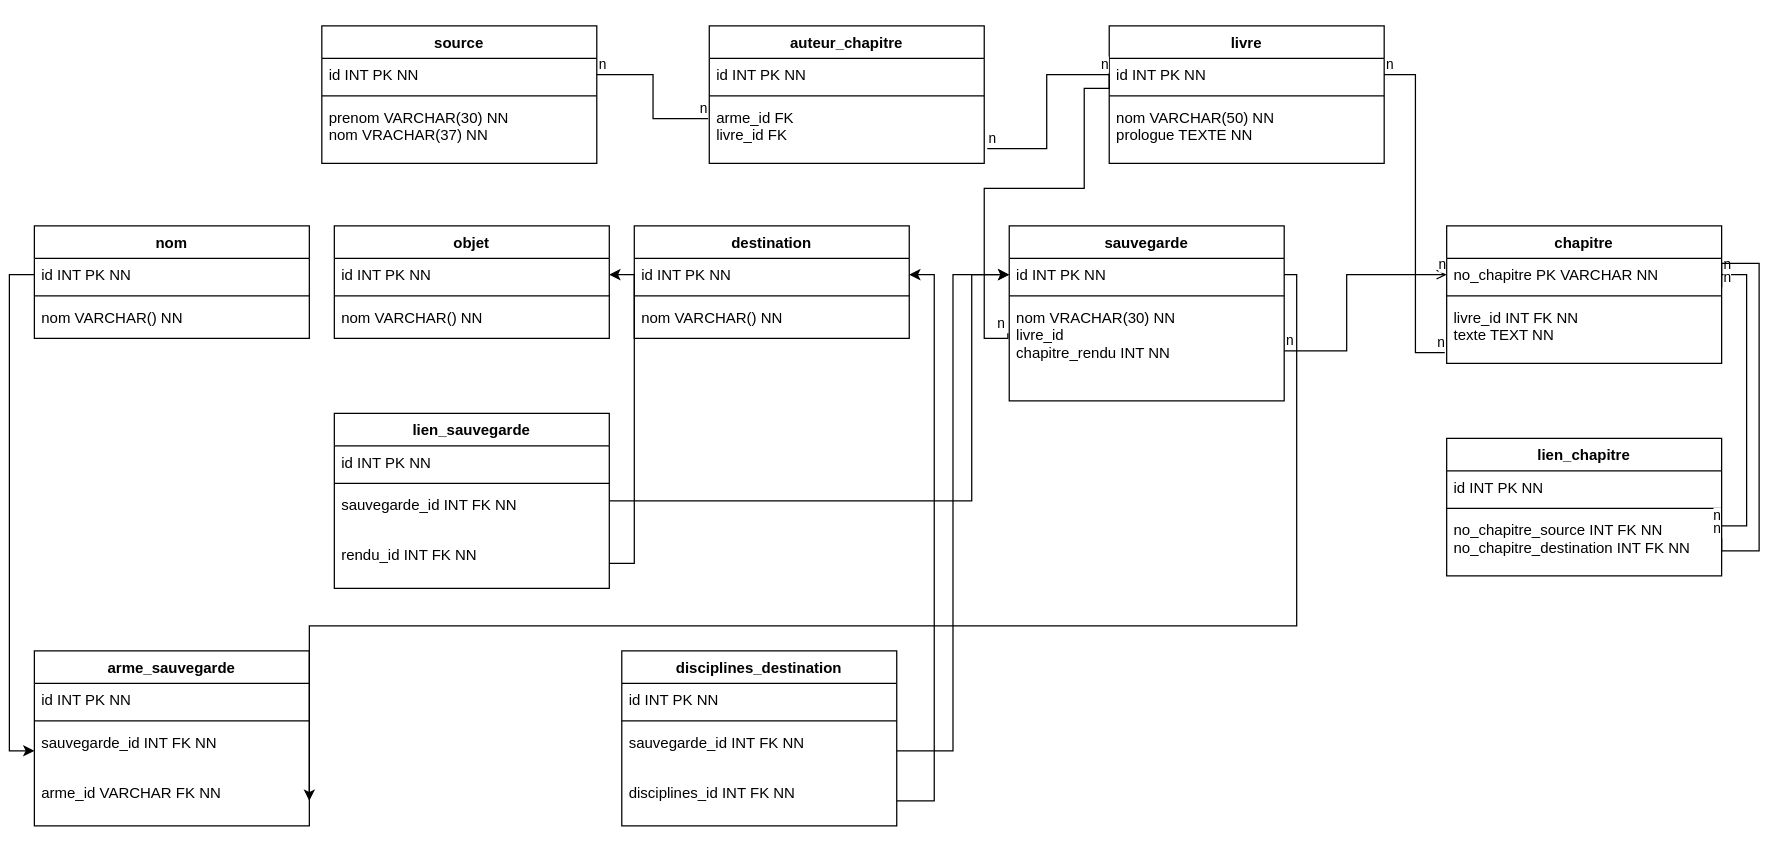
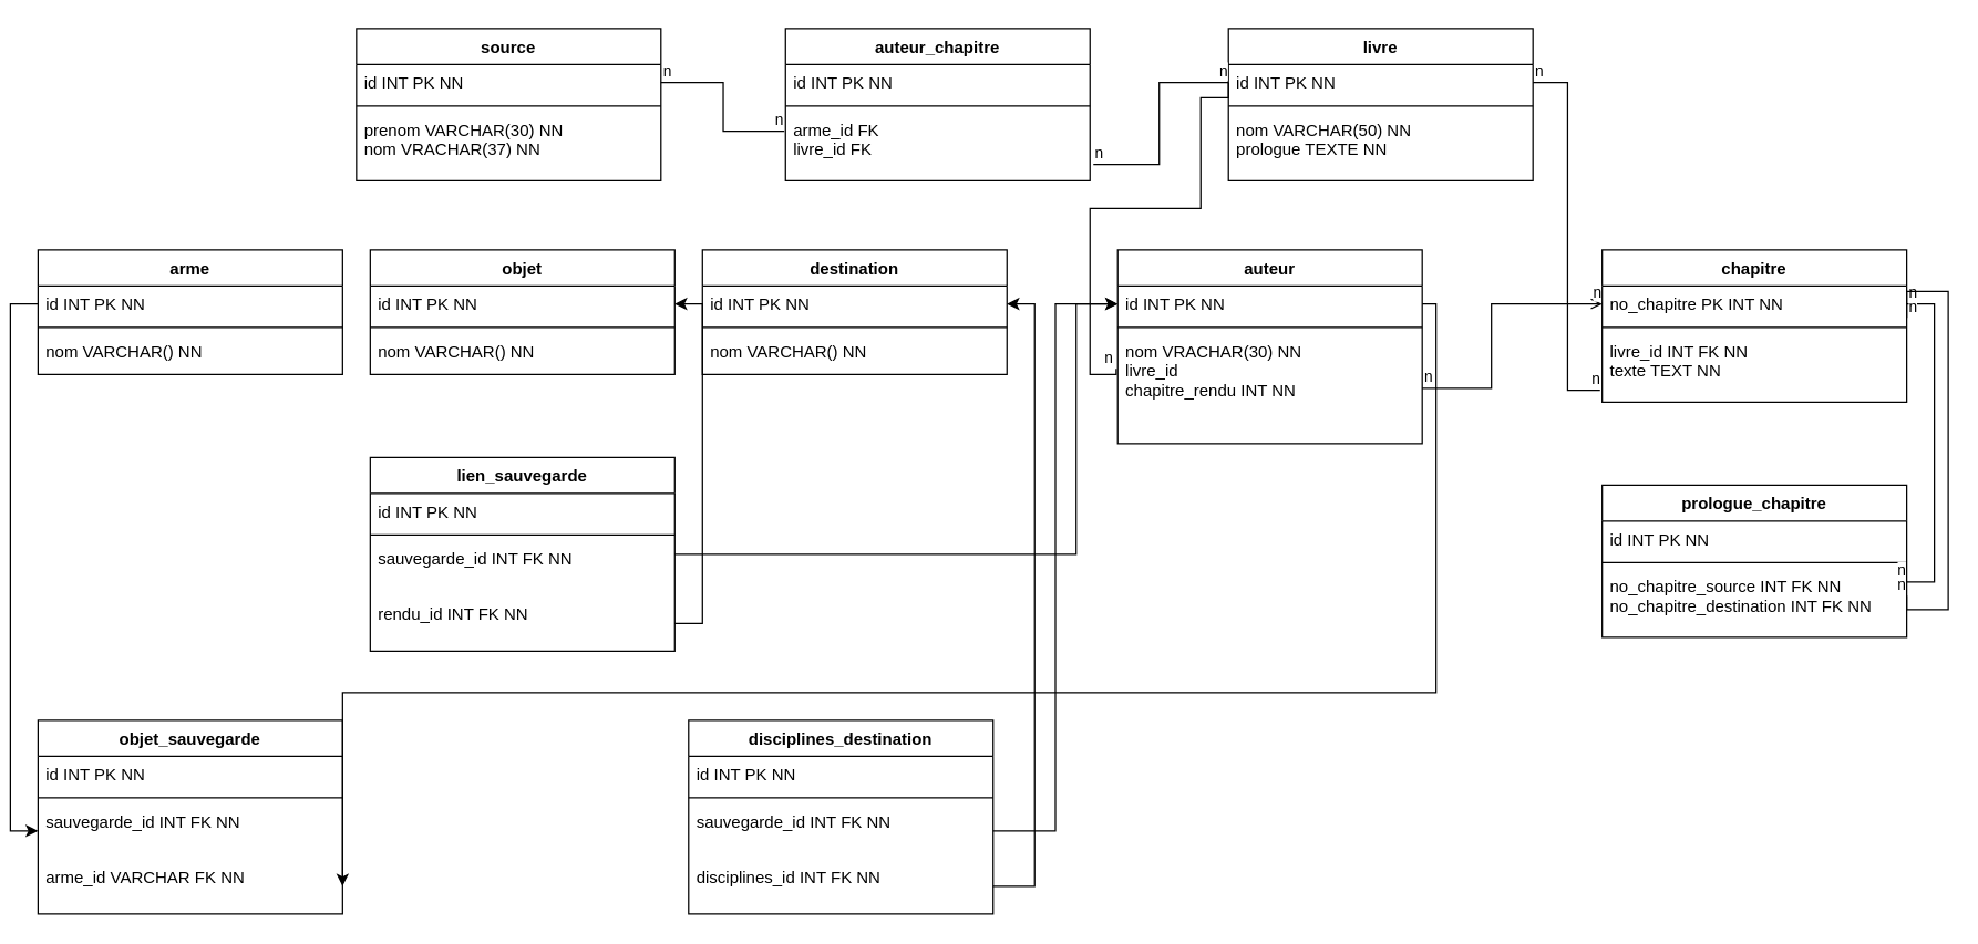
- <mxCell id="45" value="nom" style="swimlane;fontStyle=1;align=center;verticalAlign=top;childLayout=stackLayout;horizontal=1;startSize=26;horizontalStack=0;resizeParent=1;resizeParentMax=0;resizeLast=0;collapsible=1;marginBottom=0;" parent="1" vertex="1"><mxGeometry x="20" y="180" width="220" height="90" as="geometry" /></mxCell>
+ <mxCell id="45" value="arme" style="swimlane;fontStyle=1;align=center;verticalAlign=top;childLayout=stackLayout;horizontal=1;startSize=26;horizontalStack=0;resizeParent=1;resizeParentMax=0;resizeLast=0;collapsible=1;marginBottom=0;" parent="1" vertex="1"><mxGeometry x="20" y="180" width="220" height="90" as="geometry" /></mxCell>
- <mxCell id="27" value="sauvegarde" style="swimlane;fontStyle=1;align=center;verticalAlign=top;childLayout=stackLayout;horizontal=1;startSize=26;horizontalStack=0;resizeParent=1;resizeParentMax=0;resizeLast=0;collapsible=1;marginBottom=0;" parent="1" vertex="1"><mxGeometry x="800" y="180" width="220" height="140" as="geometry" /></mxCell>
+ <mxCell id="27" value="auteur" style="swimlane;fontStyle=1;align=center;verticalAlign=top;childLayout=stackLayout;horizontal=1;startSize=26;horizontalStack=0;resizeParent=1;resizeParentMax=0;resizeLast=0;collapsible=1;marginBottom=0;" parent="1" vertex="1"><mxGeometry x="800" y="180" width="220" height="140" as="geometry" /></mxCell>
- <mxCell id="3" value="no_chapitre PK VARCHAR NN" style="text;strokeColor=none;fillColor=none;align=left;verticalAlign=top;spacingLeft=4;spacingRight=4;overflow=hidden;rotatable=0;points=[[0,0.5],[1,0.5]];portConstraint=eastwest;" parent="2" vertex="1"><mxGeometry y="26" width="220" height="26" as="geometry" /></mxCell>
+ <mxCell id="3" value="no_chapitre PK INT NN" style="text;strokeColor=none;fillColor=none;align=left;verticalAlign=top;spacingLeft=4;spacingRight=4;overflow=hidden;rotatable=0;points=[[0,0.5],[1,0.5]];portConstraint=eastwest;" parent="2" vertex="1"><mxGeometry y="26" width="220" height="26" as="geometry" /></mxCell>
- <mxCell id="54" value="lien_chapitre" style="swimlane;fontStyle=1;align=center;verticalAlign=top;childLayout=stackLayout;horizontal=1;startSize=26;horizontalStack=0;resizeParent=1;resizeParentMax=0;resizeLast=0;collapsible=1;marginBottom=0;" parent="1" vertex="1"><mxGeometry x="1150" y="350" width="220" height="110" as="geometry" /></mxCell>
+ <mxCell id="54" value="prologue_chapitre" style="swimlane;fontStyle=1;align=center;verticalAlign=top;childLayout=stackLayout;horizontal=1;startSize=26;horizontalStack=0;resizeParent=1;resizeParentMax=0;resizeLast=0;collapsible=1;marginBottom=0;" parent="1" vertex="1"><mxGeometry x="1150" y="350" width="220" height="110" as="geometry" /></mxCell>
- <mxCell id="49" value="arme_sauvegarde" style="swimlane;fontStyle=1;align=center;verticalAlign=top;childLayout=stackLayout;horizontal=1;startSize=26;horizontalStack=0;resizeParent=1;resizeParentMax=0;resizeLast=0;collapsible=1;marginBottom=0;" parent="1" vertex="1"><mxGeometry x="20" y="520" width="220" height="140" as="geometry" /></mxCell>
+ <mxCell id="49" value="objet_sauvegarde" style="swimlane;fontStyle=1;align=center;verticalAlign=top;childLayout=stackLayout;horizontal=1;startSize=26;horizontalStack=0;resizeParent=1;resizeParentMax=0;resizeLast=0;collapsible=1;marginBottom=0;" parent="1" vertex="1"><mxGeometry x="20" y="520" width="220" height="140" as="geometry" /></mxCell>
